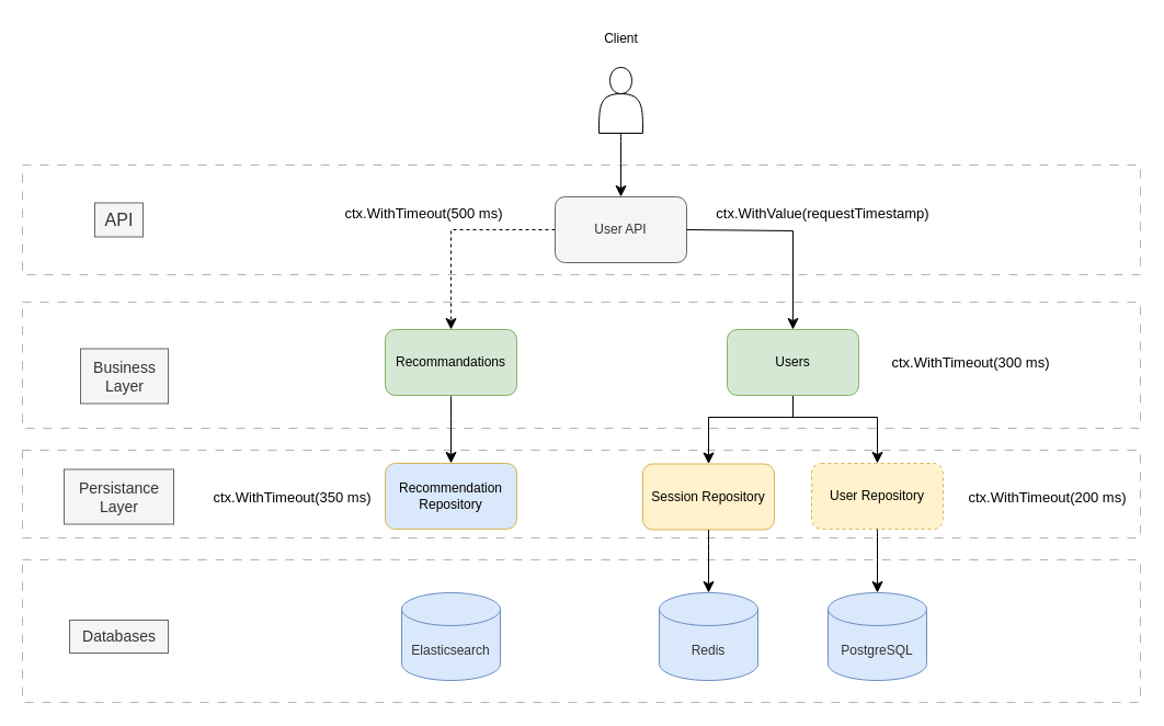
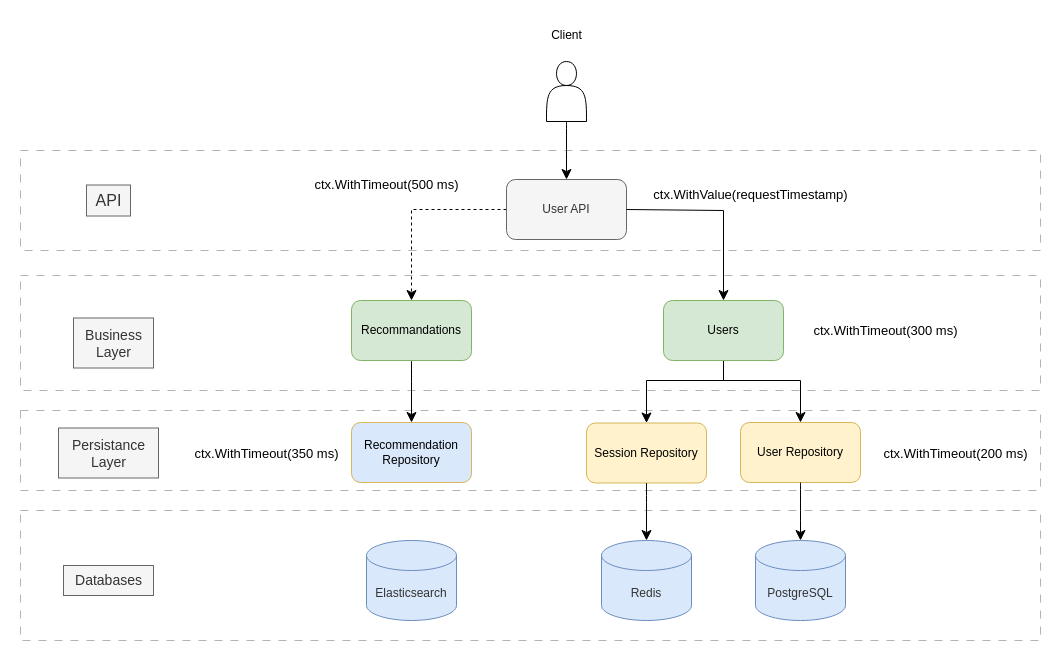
- <mxCell id="28" value="ctx.WithTimeout(500 ms)" style="text;html=1;align=center;verticalAlign=middle;resizable=0;points=[];autosize=1;strokeColor=none;fillColor=none;fontSize=13;" vertex="1" parent="1"><mxGeometry x="301" y="179" width="170" height="30" as="geometry" /></mxCell>
+ <mxCell id="28" value="ctx.WithTimeout(500 ms)" style="text;html=1;align=center;verticalAlign=middle;resizable=0;points=[];autosize=1;strokeColor=none;fillColor=none;fontSize=13;" vertex="1" parent="1"><mxGeometry x="301" y="169" width="170" height="30" as="geometry" /></mxCell>
- <mxCell id="24" value="User Repository" style="rounded=1;whiteSpace=wrap;html=1;fillColor=#fff2cc;strokeColor=#d6b656;dashed=1;" vertex="1" parent="1"><mxGeometry x="740" y="422" width="120" height="60" as="geometry" /></mxCell>
+ <mxCell id="24" value="User Repository" style="rounded=1;whiteSpace=wrap;html=1;fillColor=#fff2cc;strokeColor=#d6b656;" vertex="1" parent="1"><mxGeometry x="740" y="422" width="120" height="60" as="geometry" /></mxCell>
